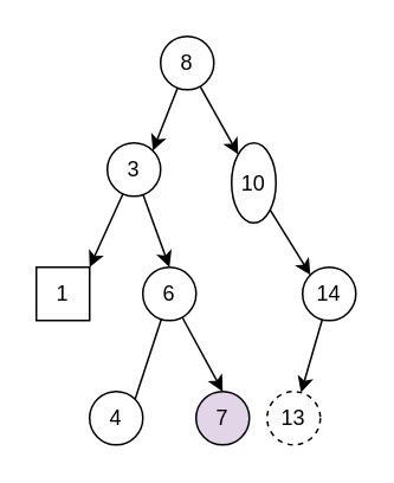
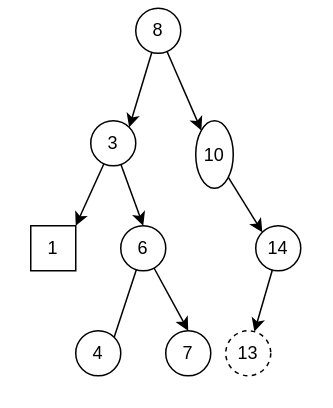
- <mxCell id="4" value="8" style="ellipse;whiteSpace=wrap;html=1;aspect=fixed;" vertex="1" parent="1"><mxGeometry x="90" y="20" width="30" height="30" as="geometry" /></mxCell>
+ <mxCell id="4" value="8" style="ellipse;whiteSpace=wrap;html=1;aspect=fixed;" vertex="1" parent="1"><mxGeometry x="90" y="5" width="30" height="30" as="geometry" /></mxCell>
- <mxCell id="17" value="7" style="ellipse;whiteSpace=wrap;html=1;aspect=fixed;fillColor=#e1d5e7;" vertex="1" parent="1"><mxGeometry x="110" y="220" width="30" height="30" as="geometry" /></mxCell>
+ <mxCell id="17" value="7" style="ellipse;whiteSpace=wrap;html=1;aspect=fixed;" vertex="1" parent="1"><mxGeometry x="110" y="220" width="30" height="30" as="geometry" /></mxCell>
